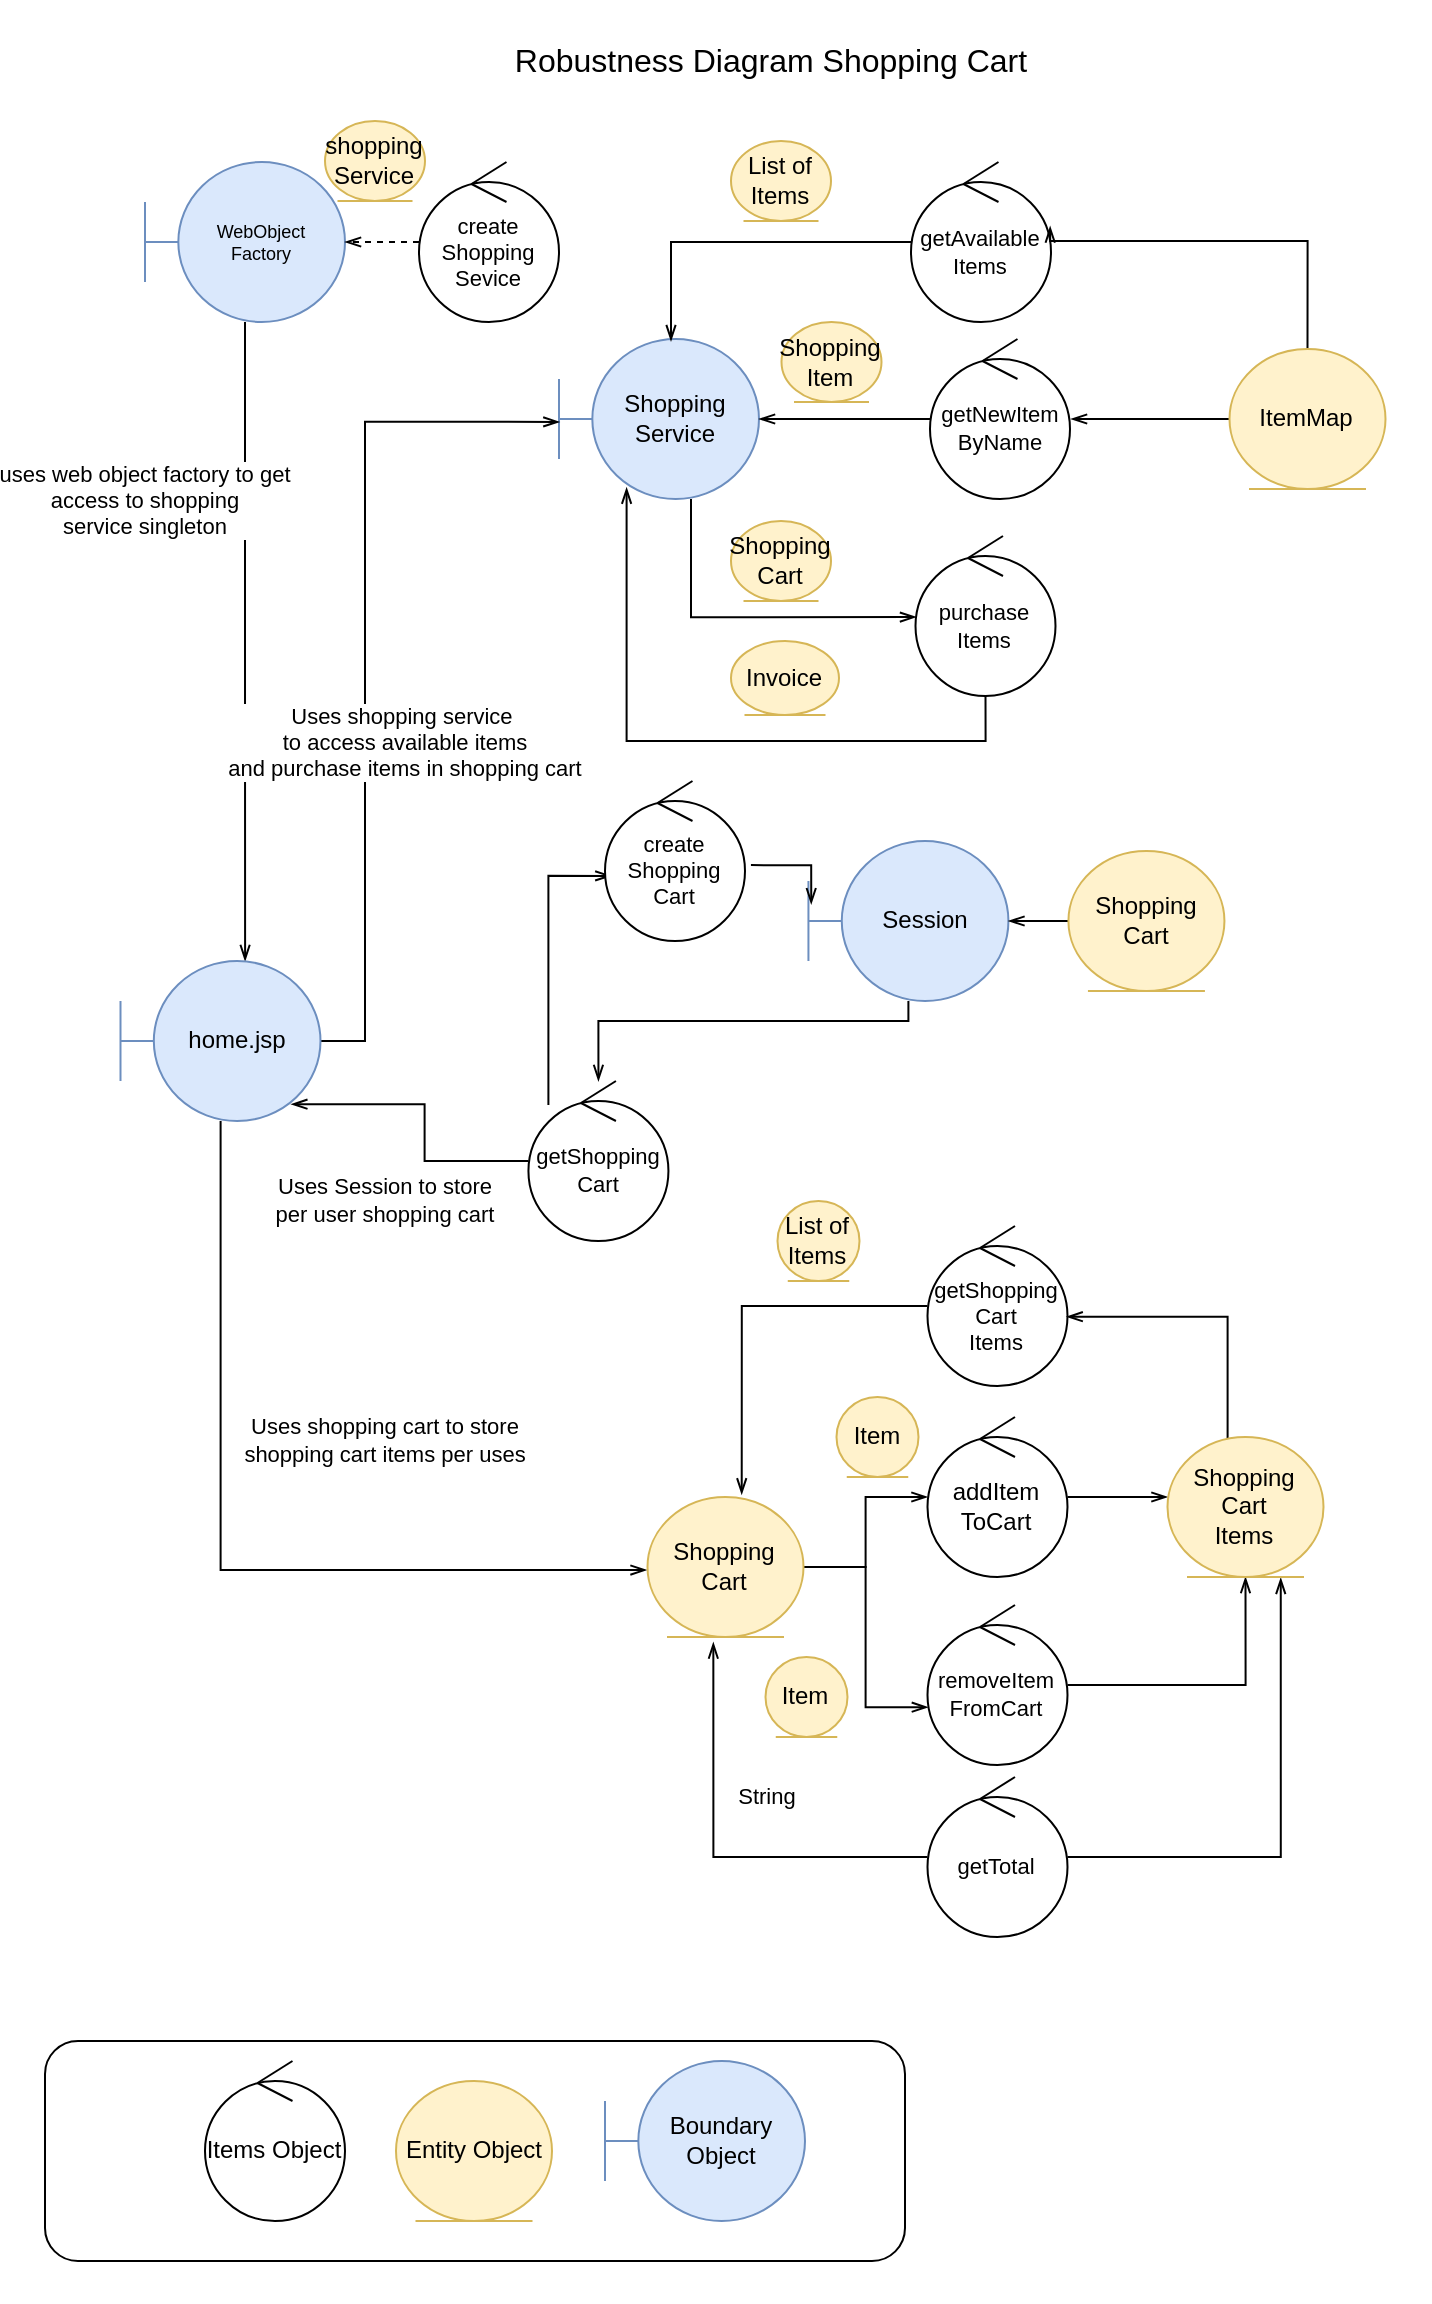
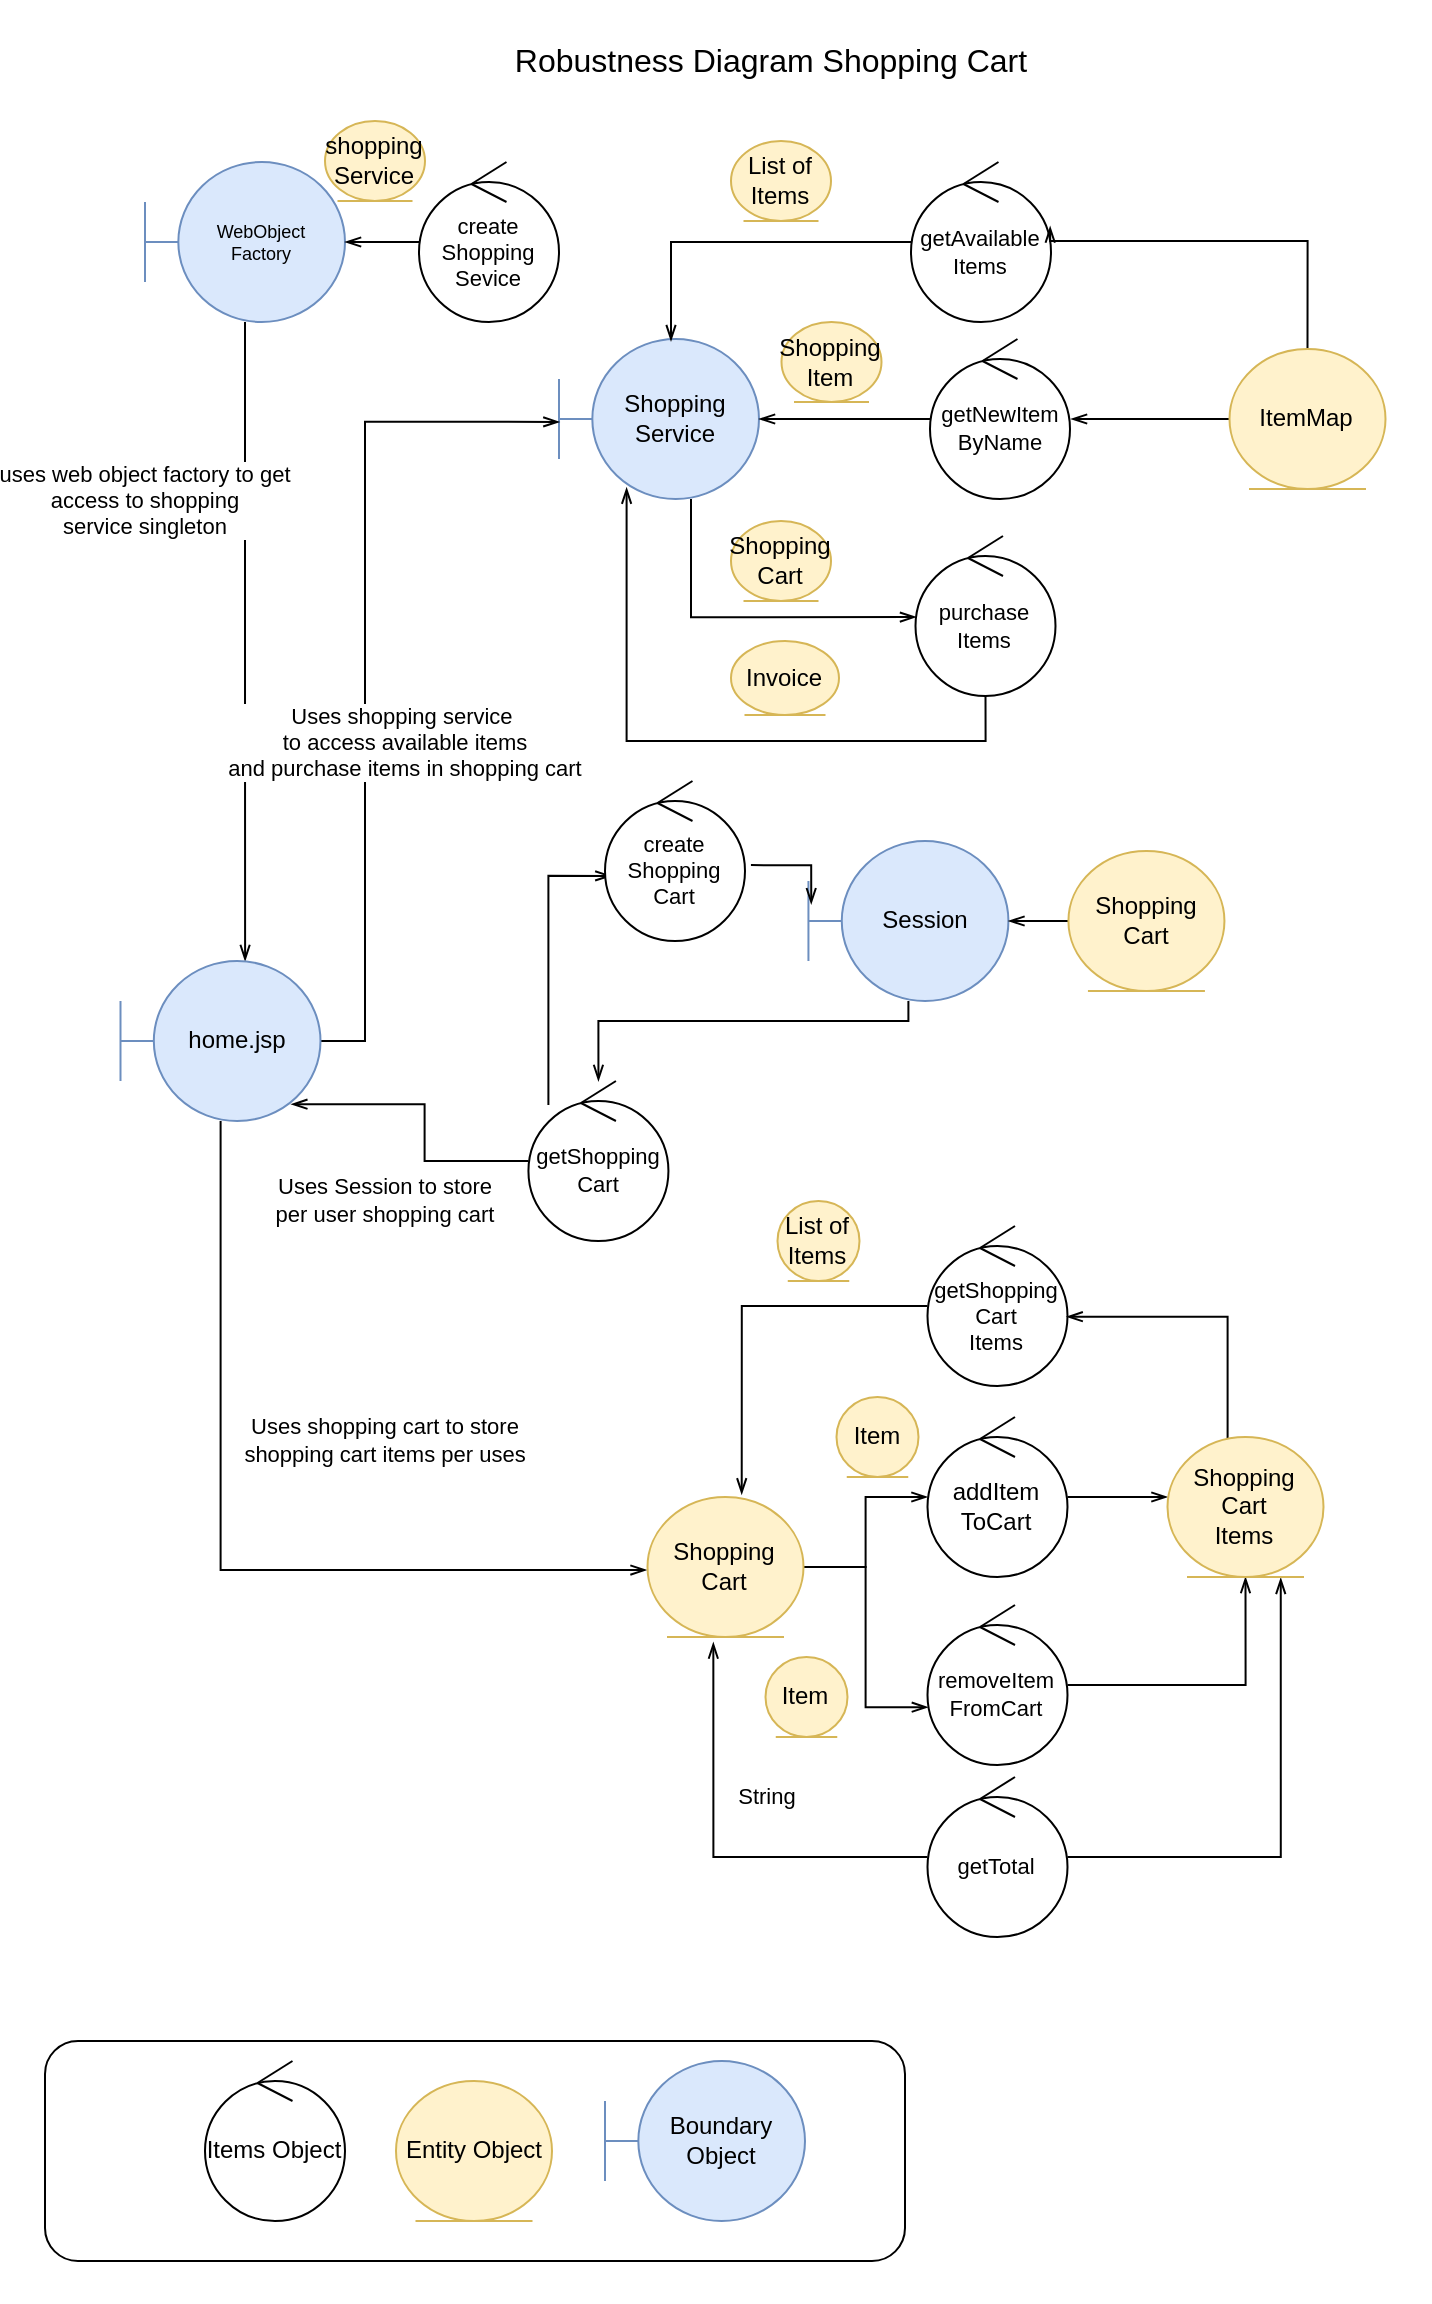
- <mxCell id="21" style="edgeStyle=orthogonalEdgeStyle;rounded=0;orthogonalLoop=1;jettySize=auto;html=1;endArrow=openThin;endFill=0;fontSize=11;dashed=1;" edge="1" parent="1" source="22" target="13"><mxGeometry relative="1" as="geometry" /></mxCell>
+ <mxCell id="21" style="edgeStyle=orthogonalEdgeStyle;rounded=0;orthogonalLoop=1;jettySize=auto;html=1;endArrow=openThin;endFill=0;fontSize=11;" edge="1" parent="1" source="22" target="13"><mxGeometry relative="1" as="geometry" /></mxCell>
